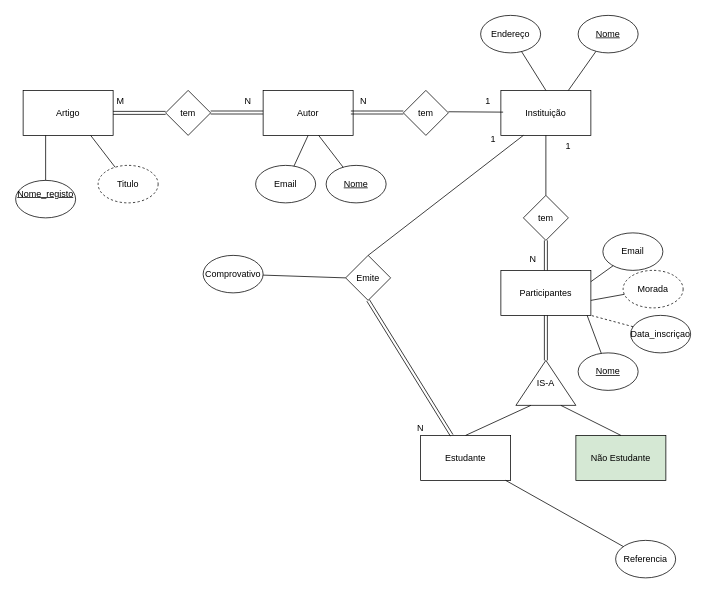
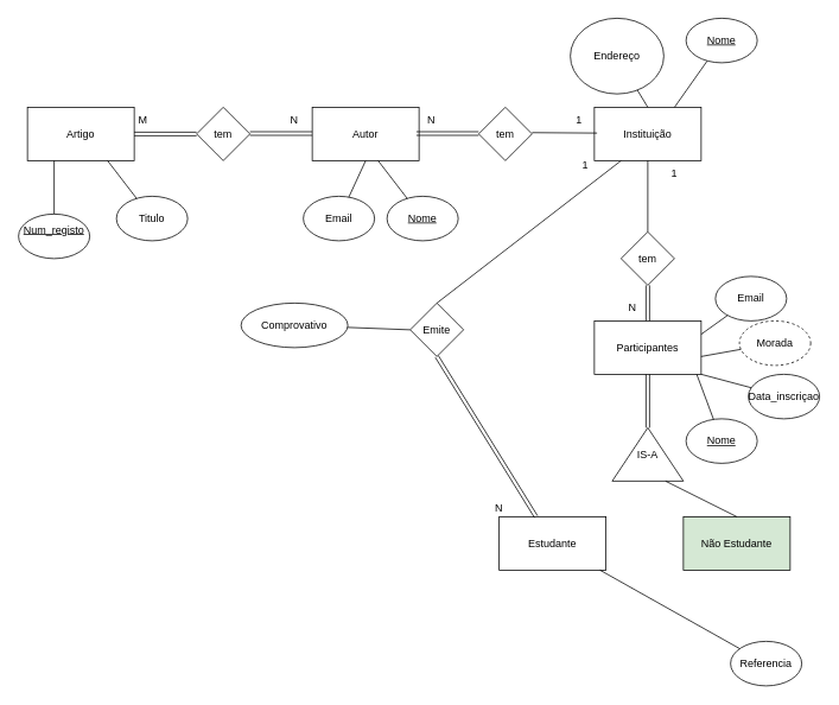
- <mxCell id="35" value="Endereço" style="ellipse;whiteSpace=wrap;html=1;" vertex="1" parent="1"><mxGeometry x="640" y="20" width="80" height="50" as="geometry" /></mxCell>
+ <mxCell id="35" value="Endereço" style="ellipse;whiteSpace=wrap;html=1;" vertex="1" parent="1"><mxGeometry x="640" y="20" width="105" height="85" as="geometry" /></mxCell>
- <mxCell id="26" value="Titulo" style="ellipse;whiteSpace=wrap;html=1;dashed=1;" vertex="1" parent="1"><mxGeometry x="130" y="220" width="80" height="50" as="geometry" /></mxCell>
+ <mxCell id="26" value="Titulo" style="ellipse;whiteSpace=wrap;html=1;" vertex="1" parent="1"><mxGeometry x="130" y="220" width="80" height="50" as="geometry" /></mxCell>
- <mxCell id="24" value="&lt;div&gt;&lt;u&gt;Nome_registo&lt;/u&gt;&lt;/div&gt;&lt;div&gt;&lt;br&gt;&lt;/div&gt;" style="ellipse;whiteSpace=wrap;html=1;" vertex="1" parent="1"><mxGeometry x="20" y="240" width="80" height="50" as="geometry" /></mxCell>
+ <mxCell id="24" value="&lt;div&gt;&lt;u&gt;Num_registo&lt;/u&gt;&lt;/div&gt;&lt;div&gt;&lt;br&gt;&lt;/div&gt;" style="ellipse;whiteSpace=wrap;html=1;" vertex="1" parent="1"><mxGeometry x="20" y="240" width="80" height="50" as="geometry" /></mxCell>
- <mxCell id="13" value="Comprovativo" style="ellipse;whiteSpace=wrap;html=1;" vertex="1" parent="1"><mxGeometry x="270" y="340" width="80" height="50" as="geometry" /></mxCell>
+ <mxCell id="13" value="Comprovativo" style="ellipse;whiteSpace=wrap;html=1;" vertex="1" parent="1"><mxGeometry x="270" y="340" width="120" height="50" as="geometry" /></mxCell>
- <mxCell id="44" value="" style="endArrow=none;html=1;rounded=0;entryX=1;entryY=1;entryDx=0;entryDy=0;dashed=1;" edge="1" parent="1" source="43" target="8"><mxGeometry width="50" height="50" relative="1" as="geometry"><mxPoint x="1023" y="530" as="sourcePoint" /><mxPoint x="757" y="430" as="targetPoint" /></mxGeometry></mxCell>
+ <mxCell id="44" value="" style="endArrow=none;html=1;rounded=0;entryX=1;entryY=1;entryDx=0;entryDy=0;" edge="1" parent="1" source="43" target="8"><mxGeometry width="50" height="50" relative="1" as="geometry"><mxPoint x="1023" y="530" as="sourcePoint" /><mxPoint x="757" y="430" as="targetPoint" /></mxGeometry></mxCell>
- <mxCell id="22" value="" style="endArrow=none;html=1;rounded=0;exitX=0.5;exitY=0;exitDx=0;exitDy=0;entryX=0;entryY=0.25;entryDx=0;entryDy=0;" edge="1" parent="1" source="10" target="9"><mxGeometry width="50" height="50" relative="1" as="geometry"><mxPoint x="630" y="560" as="sourcePoint" /><mxPoint x="720" y="563" as="targetPoint" /></mxGeometry></mxCell>
